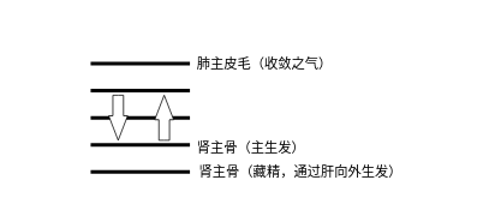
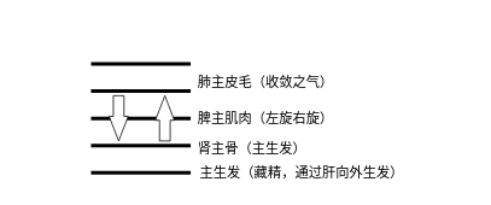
- <mxCell id="8" value="肺主皮毛（收敛之气）" style="text;html=1;align=center;verticalAlign=middle;whiteSpace=wrap;rounded=0;fontSize=15;" parent="2" vertex="1"><mxGeometry x="196" y="35" width="154" height="30" as="geometry" /></mxCell>
+ <mxCell id="8" value="肺主皮毛（收敛之气）" style="text;html=1;align=center;verticalAlign=middle;whiteSpace=wrap;rounded=0;fontSize=15;" parent="2" vertex="1"><mxGeometry x="196" y="55" width="154" height="30" as="geometry" /></mxCell>
+ <mxCell id="9" value="脾主肌肉（左旋右旋）" style="text;html=1;align=center;verticalAlign=middle;whiteSpace=wrap;rounded=0;fontSize=15;" parent="2" vertex="1"><mxGeometry x="196" y="95" width="154" height="30" as="geometry" /></mxCell>
- <mxCell id="11" value="肾主骨（藏精，通过肝向外生发）" style="text;html=1;align=center;verticalAlign=middle;whiteSpace=wrap;rounded=0;fontSize=15;" parent="2" vertex="1"><mxGeometry x="196" y="154" width="234" height="30" as="geometry" /></mxCell>
+ <mxCell id="11" value="主生发（藏精，通过肝向外生发）" style="text;html=1;align=center;verticalAlign=middle;whiteSpace=wrap;rounded=0;fontSize=15;" parent="2" vertex="1"><mxGeometry x="196" y="154" width="234" height="30" as="geometry" /></mxCell>
